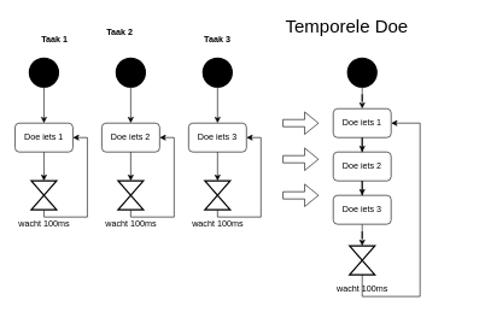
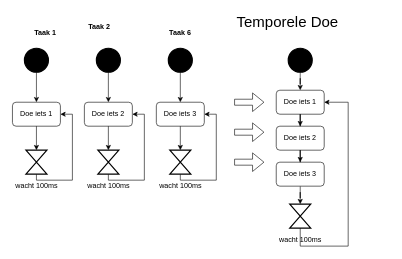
- <mxCell id="36" value="Taak 3" style="text;html=1;strokeColor=none;fillColor=none;align=center;verticalAlign=middle;whiteSpace=wrap;rounded=0;fontStyle=1" parent="1" vertex="1"><mxGeometry x="270" y="39" width="60" height="30" as="geometry" /></mxCell>
+ <mxCell id="36" value="Taak 6" style="text;html=1;strokeColor=none;fillColor=none;align=center;verticalAlign=middle;whiteSpace=wrap;rounded=0;fontStyle=1" parent="1" vertex="1"><mxGeometry x="270" y="39" width="60" height="30" as="geometry" /></mxCell>
